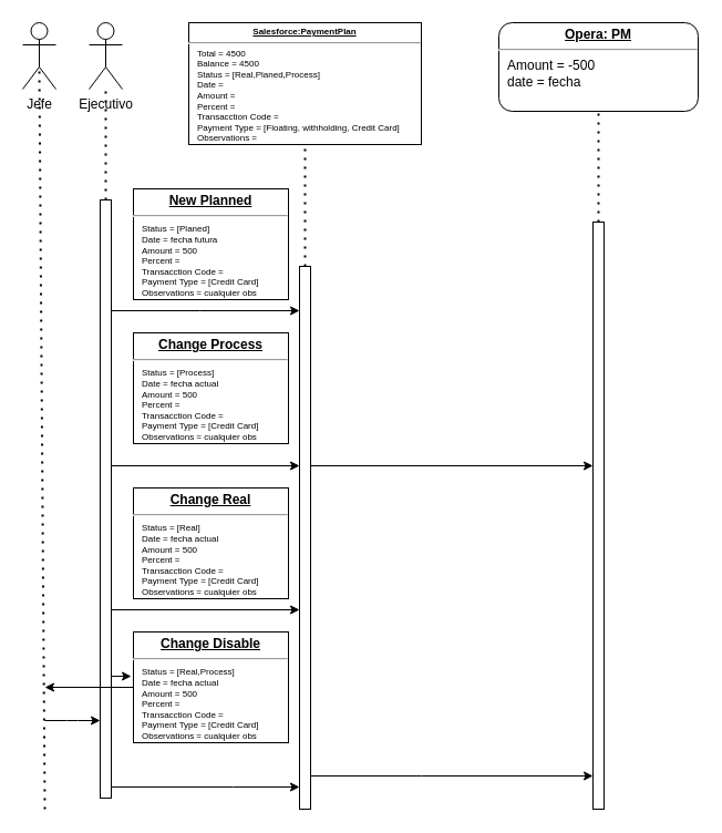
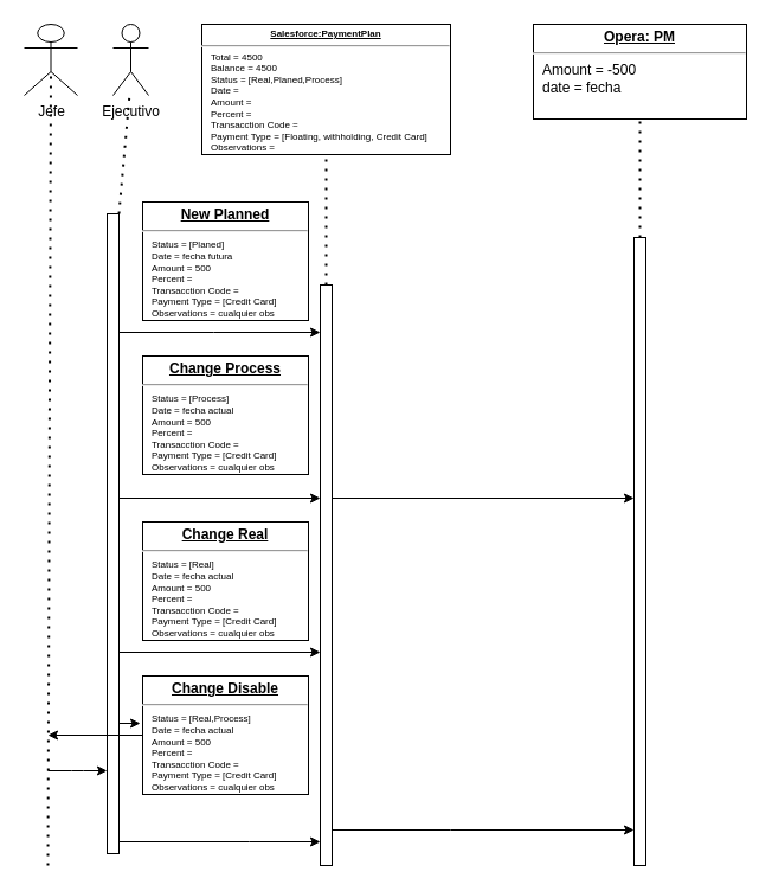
- <mxCell id="19" value="Jefe" style="shape=umlActor;verticalLabelPosition=bottom;verticalAlign=top;html=1;" vertex="1" parent="1"><mxGeometry x="20" y="20" width="30" height="60" as="geometry" /></mxCell>
+ <mxCell id="19" value="Jefe" style="shape=umlActor;verticalLabelPosition=bottom;verticalAlign=top;html=1;" vertex="1" parent="1"><mxGeometry x="20" y="20" width="45" height="60" as="geometry" /></mxCell>
- <mxCell id="2" value="Ejecutivo&lt;br&gt;" style="shape=umlActor;verticalLabelPosition=bottom;verticalAlign=top;html=1;outlineConnect=0;" parent="1" vertex="1"><mxGeometry x="80" y="20" width="30" height="60" as="geometry" /></mxCell>
+ <mxCell id="2" value="Ejecutivo&lt;br&gt;" style="shape=umlActor;verticalLabelPosition=bottom;verticalAlign=top;html=1;outlineConnect=0;" parent="1" vertex="1"><mxGeometry x="95" y="20" width="30" height="60" as="geometry" /></mxCell>
- <mxCell id="10" value="&lt;p style=&quot;margin:0px;margin-top:4px;text-align:center;text-decoration:underline;&quot;&gt;&lt;b&gt;Opera: PM&lt;/b&gt;&lt;/p&gt;&lt;hr&gt;&lt;p style=&quot;margin:0px;margin-left:8px;&quot;&gt;Amount = -500&lt;br&gt;date = fecha&lt;br&gt;&lt;/p&gt;" style="verticalAlign=top;align=left;overflow=fill;fontSize=12;fontFamily=Helvetica;html=1;whiteSpace=wrap;rounded=1;" vertex="1" parent="1"><mxGeometry x="450" y="20" width="180" height="80" as="geometry" /></mxCell>
+ <mxCell id="10" value="&lt;p style=&quot;margin:0px;margin-top:4px;text-align:center;text-decoration:underline;&quot;&gt;&lt;b&gt;Opera: PM&lt;/b&gt;&lt;/p&gt;&lt;hr&gt;&lt;p style=&quot;margin:0px;margin-left:8px;&quot;&gt;Amount = -500&lt;br&gt;date = fecha&lt;br&gt;&lt;/p&gt;" style="verticalAlign=top;align=left;overflow=fill;fontSize=12;fontFamily=Helvetica;html=1;whiteSpace=wrap;" vertex="1" parent="1"><mxGeometry x="450" y="20" width="180" height="80" as="geometry" /></mxCell>
